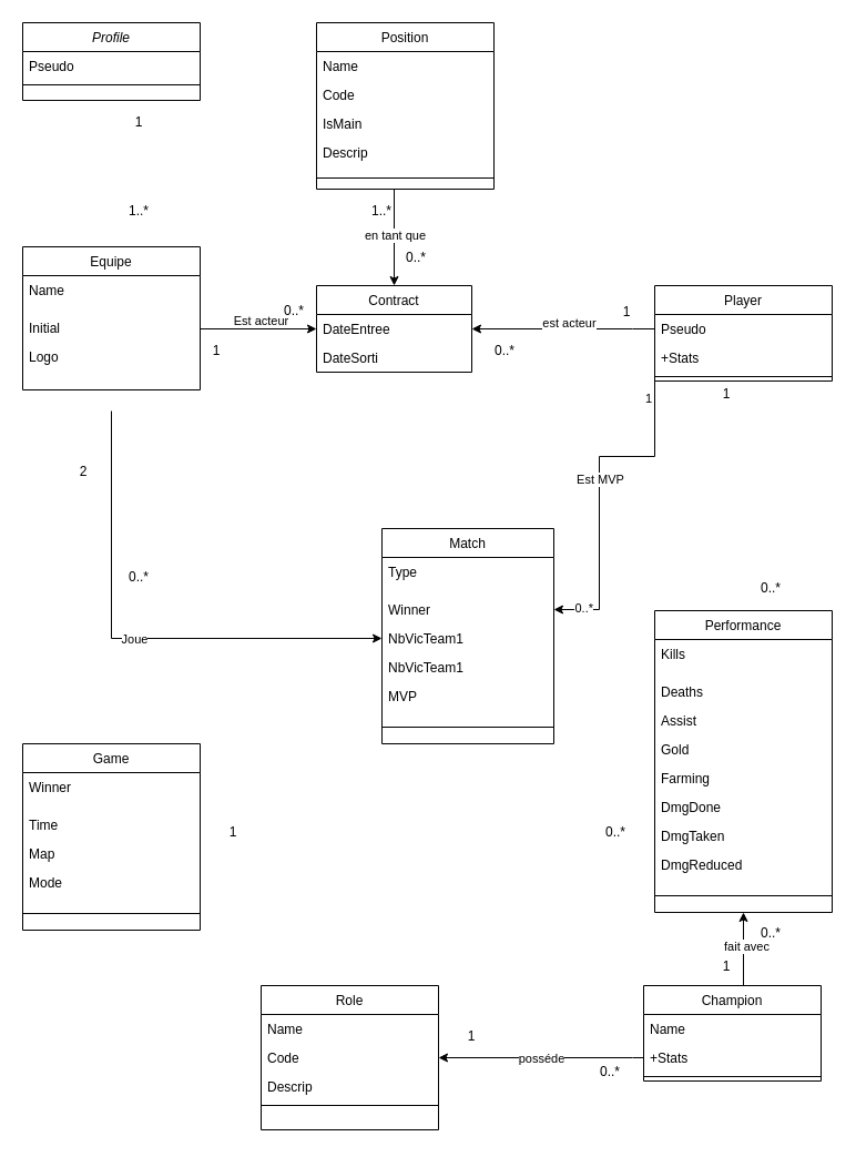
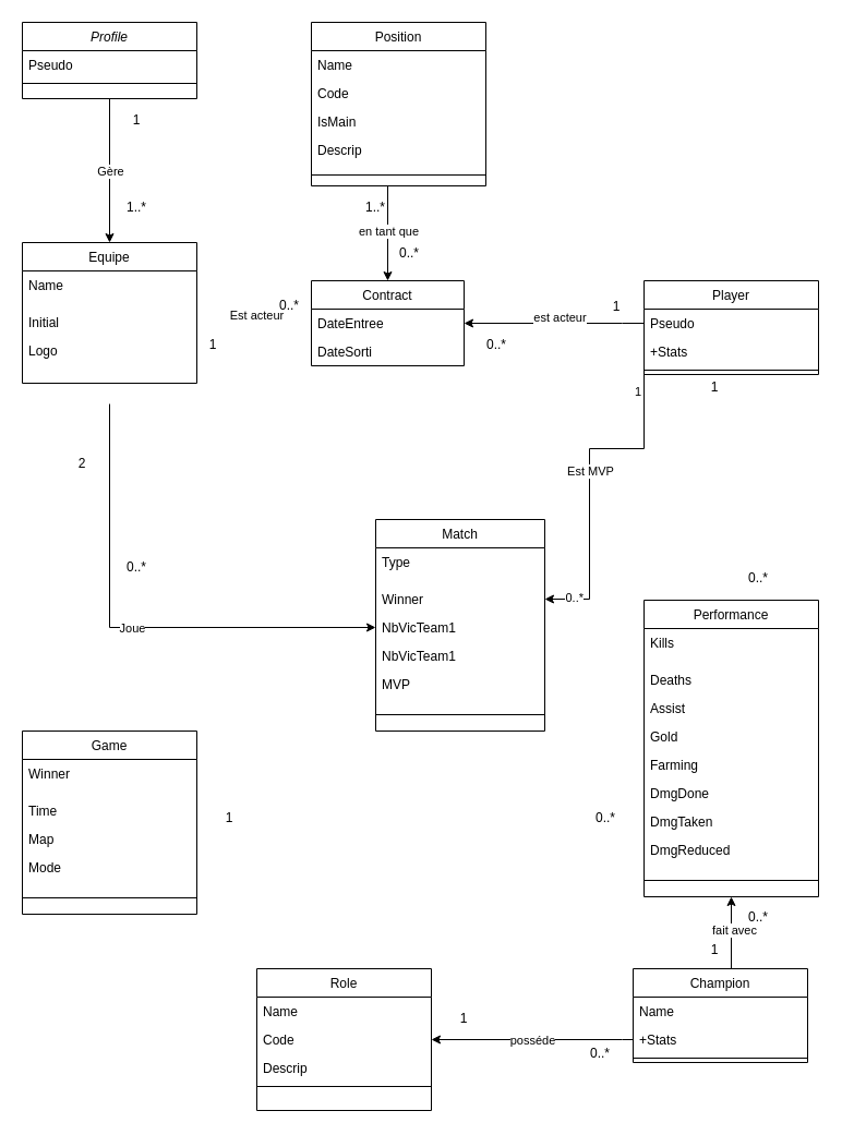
+ <mxCell id="64" value="" style="endArrow=classic;html=1;rounded=0;edgeStyle=orthogonalEdgeStyle;exitX=0.5;exitY=1;exitDx=0;exitDy=0;entryX=0.5;entryY=0;entryDx=0;entryDy=0;" parent="63" source="2" target="18" edge="1"><mxGeometry relative="1" as="geometry"><mxPoint x="119.4" y="38.7" as="sourcePoint" /><mxPoint x="-49.96" y="40.028" as="targetPoint" /></mxGeometry></mxCell>
+ <mxCell id="65" value="Gère" style="edgeLabel;resizable=0;html=1;align=center;verticalAlign=middle;" parent="64" connectable="0" vertex="1"><mxGeometry relative="1" as="geometry" /></mxCell>
- <mxCell id="54" value="" style="endArrow=classic;html=1;rounded=0;edgeStyle=orthogonalEdgeStyle;exitX=1;exitY=0.5;exitDx=0;exitDy=0;entryX=0;entryY=0.5;entryDx=0;entryDy=0;" parent="53" source="20" target="45" edge="1"><mxGeometry relative="1" as="geometry"><mxPoint x="60" y="-8" as="sourcePoint" /><mxPoint x="100" y="32" as="targetPoint" /><Array as="points"><mxPoint y="8" /></Array></mxGeometry></mxCell>
